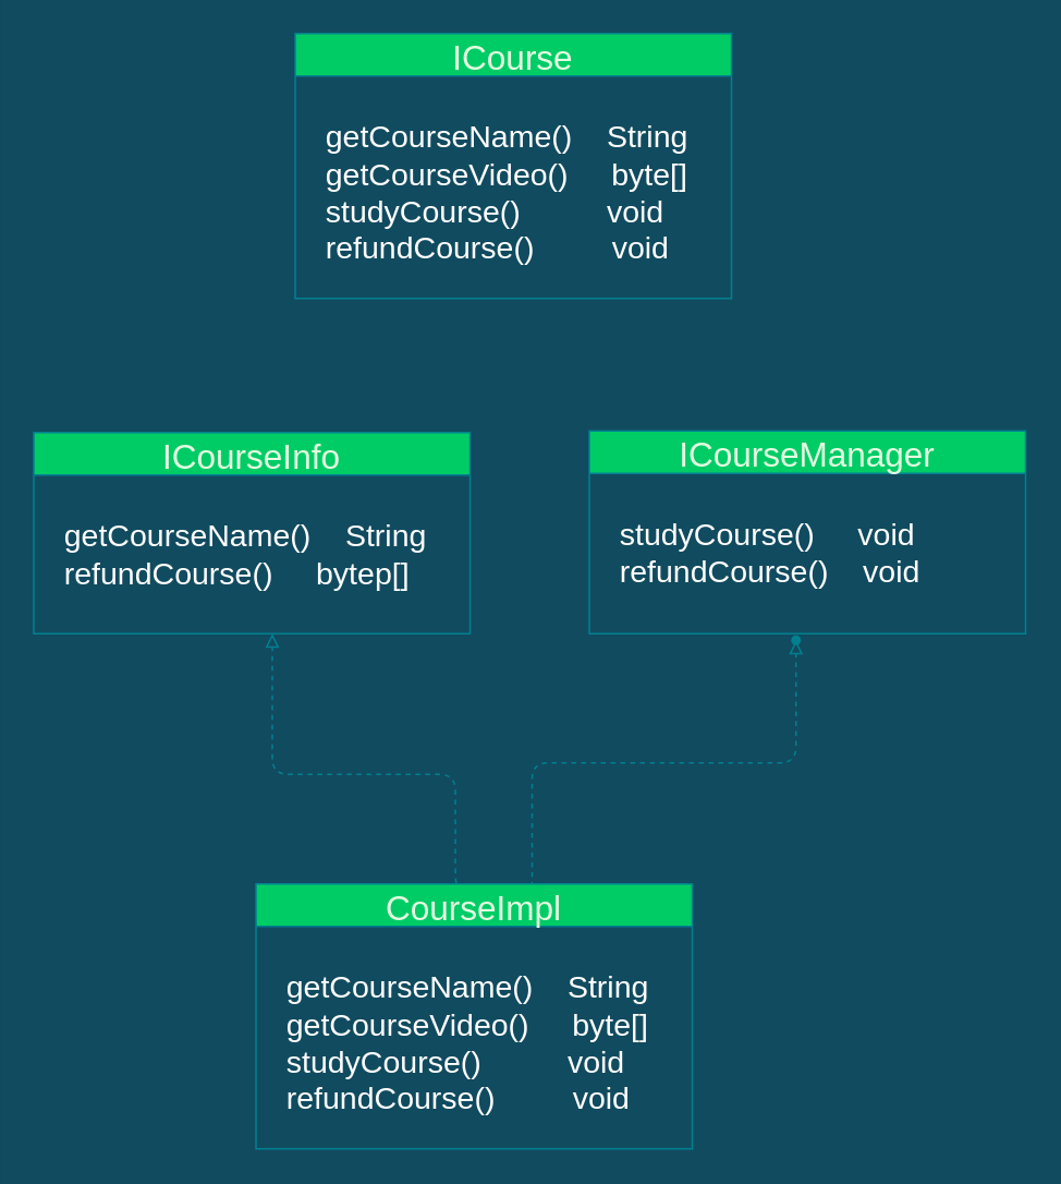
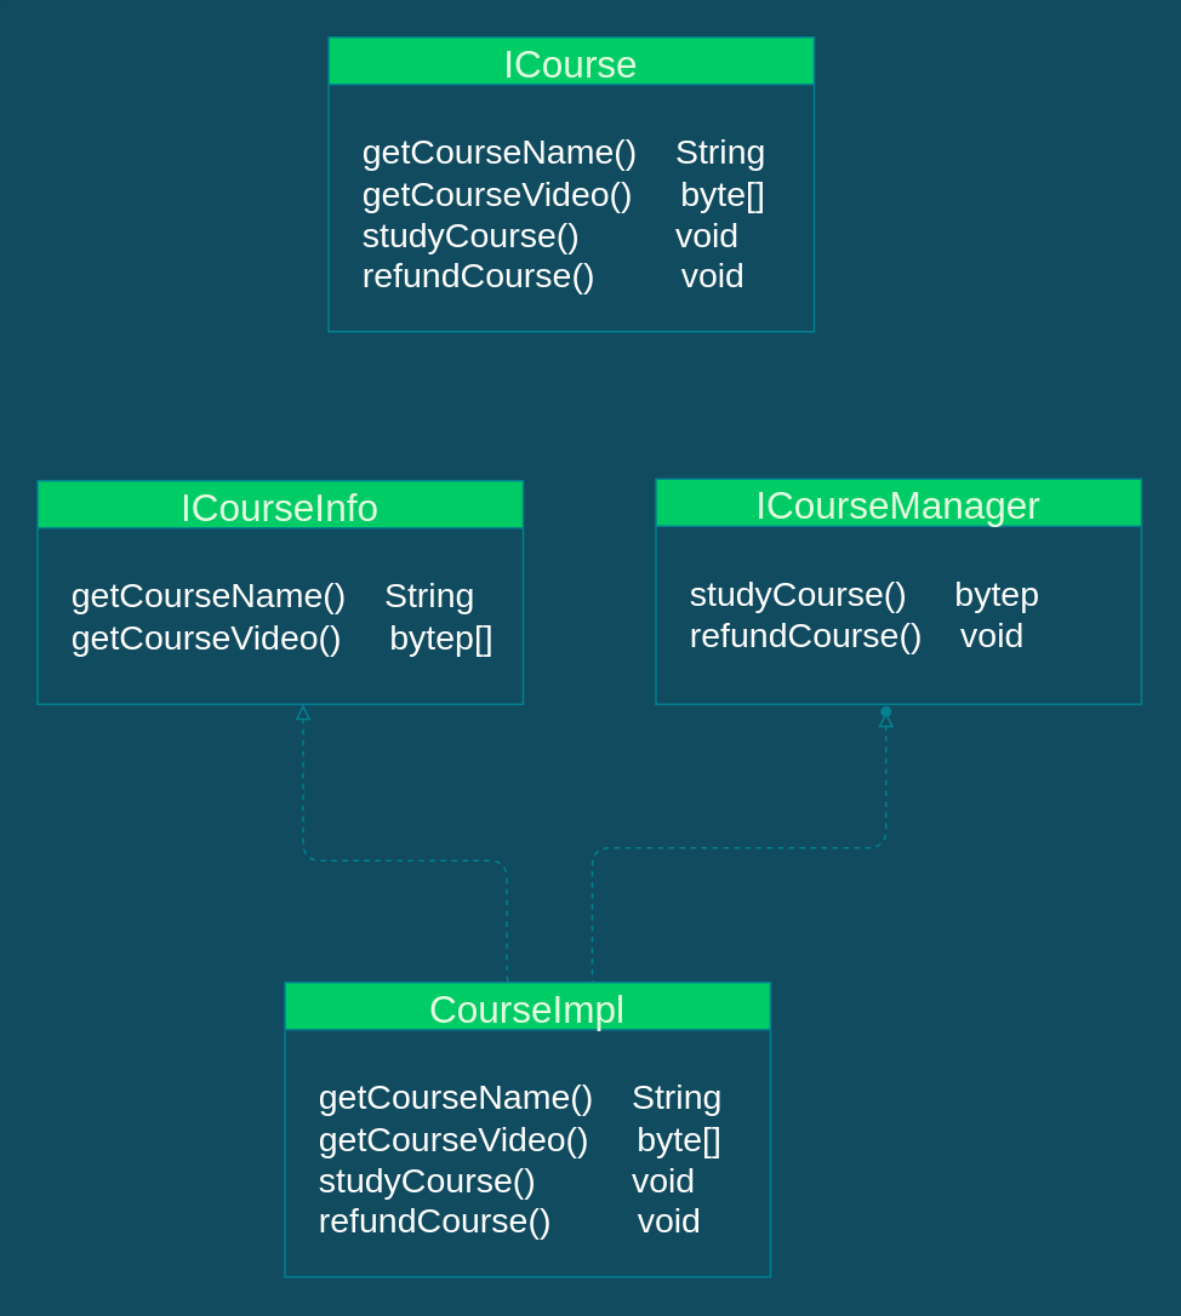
- <mxCell id="7" value="&lt;p style=&quot;line-height: 120%&quot;&gt;studyCourse()&amp;nbsp; &amp;nbsp; &amp;nbsp;void&lt;br&gt;refundCourse()&amp;nbsp; &amp;nbsp; void&lt;br&gt;&lt;br style=&quot;font-size: 19px&quot;&gt;&lt;br style=&quot;font-size: 19px&quot;&gt;&lt;/p&gt;" style="text;align=left;verticalAlign=top;spacingLeft=12;spacingRight=4;overflow=hidden;rotatable=0;points=[[0,0.5],[1,0.5]];portConstraint=eastwest;fontSize=19;fontColor=#FFFFFF;spacingTop=-4;spacingBottom=6;spacing=7;html=1;labelBorderColor=none;horizontal=1;" vertex="1" parent="6"><mxGeometry y="26" width="267" height="98" as="geometry" /></mxCell>
+ <mxCell id="7" value="&lt;p style=&quot;line-height: 120%&quot;&gt;studyCourse()&amp;nbsp; &amp;nbsp; &amp;nbsp;bytep&lt;br&gt;refundCourse()&amp;nbsp; &amp;nbsp; void&lt;br&gt;&lt;br style=&quot;font-size: 19px&quot;&gt;&lt;br style=&quot;font-size: 19px&quot;&gt;&lt;/p&gt;" style="text;align=left;verticalAlign=top;spacingLeft=12;spacingRight=4;overflow=hidden;rotatable=0;points=[[0,0.5],[1,0.5]];portConstraint=eastwest;fontSize=19;fontColor=#FFFFFF;spacingTop=-4;spacingBottom=6;spacing=7;html=1;labelBorderColor=none;horizontal=1;" vertex="1" parent="6"><mxGeometry y="26" width="267" height="98" as="geometry" /></mxCell>
- <mxCell id="5" value="&lt;p style=&quot;line-height: 120%&quot;&gt;getCourseName()&amp;nbsp; &amp;nbsp; String&lt;br style=&quot;font-size: 19px&quot;&gt;refundCourse()&amp;nbsp; &amp;nbsp; &amp;nbsp;bytep[]&lt;br&gt;&lt;br&gt;&lt;br style=&quot;font-size: 19px&quot;&gt;&lt;br style=&quot;font-size: 19px&quot;&gt;&lt;/p&gt;" style="text;align=left;verticalAlign=top;spacingLeft=12;spacingRight=4;overflow=hidden;rotatable=0;points=[[0,0.5],[1,0.5]];portConstraint=eastwest;fontSize=19;fontColor=#FFFFFF;spacingTop=-4;spacingBottom=6;spacing=7;html=1;labelBorderColor=none;horizontal=1;" vertex="1" parent="4"><mxGeometry y="26" width="267" height="97" as="geometry" /></mxCell>
+ <mxCell id="5" value="&lt;p style=&quot;line-height: 120%&quot;&gt;getCourseName()&amp;nbsp; &amp;nbsp; String&lt;br style=&quot;font-size: 19px&quot;&gt;getCourseVideo()&amp;nbsp; &amp;nbsp; &amp;nbsp;bytep[]&lt;br&gt;&lt;br&gt;&lt;br style=&quot;font-size: 19px&quot;&gt;&lt;br style=&quot;font-size: 19px&quot;&gt;&lt;/p&gt;" style="text;align=left;verticalAlign=top;spacingLeft=12;spacingRight=4;overflow=hidden;rotatable=0;points=[[0,0.5],[1,0.5]];portConstraint=eastwest;fontSize=19;fontColor=#FFFFFF;spacingTop=-4;spacingBottom=6;spacing=7;html=1;labelBorderColor=none;horizontal=1;" vertex="1" parent="4"><mxGeometry y="26" width="267" height="97" as="geometry" /></mxCell>
